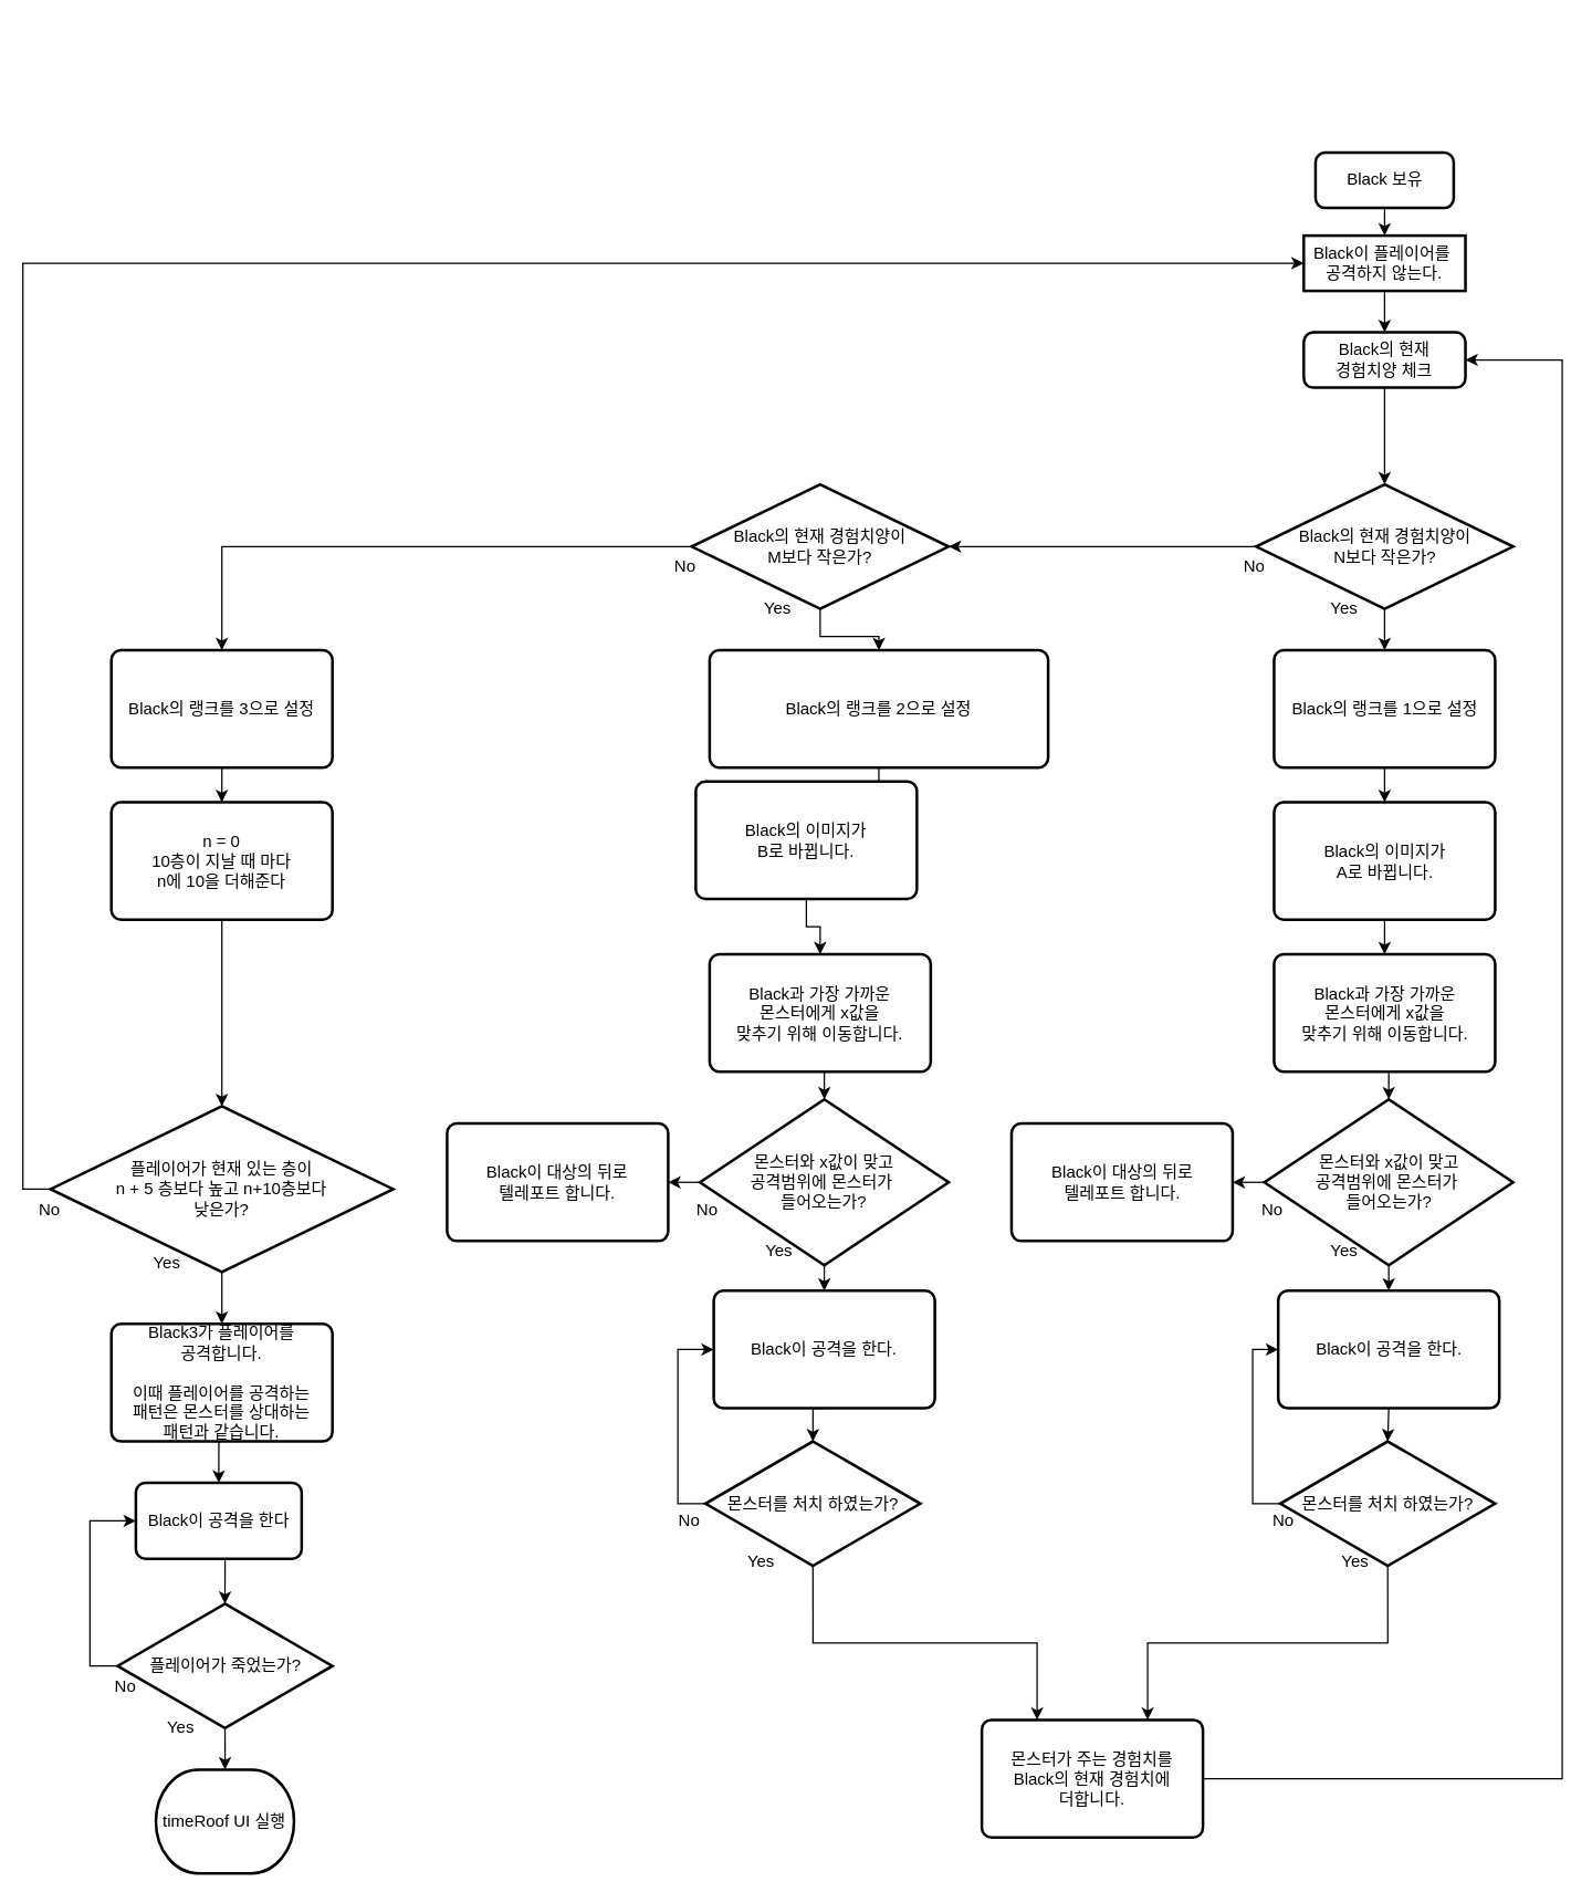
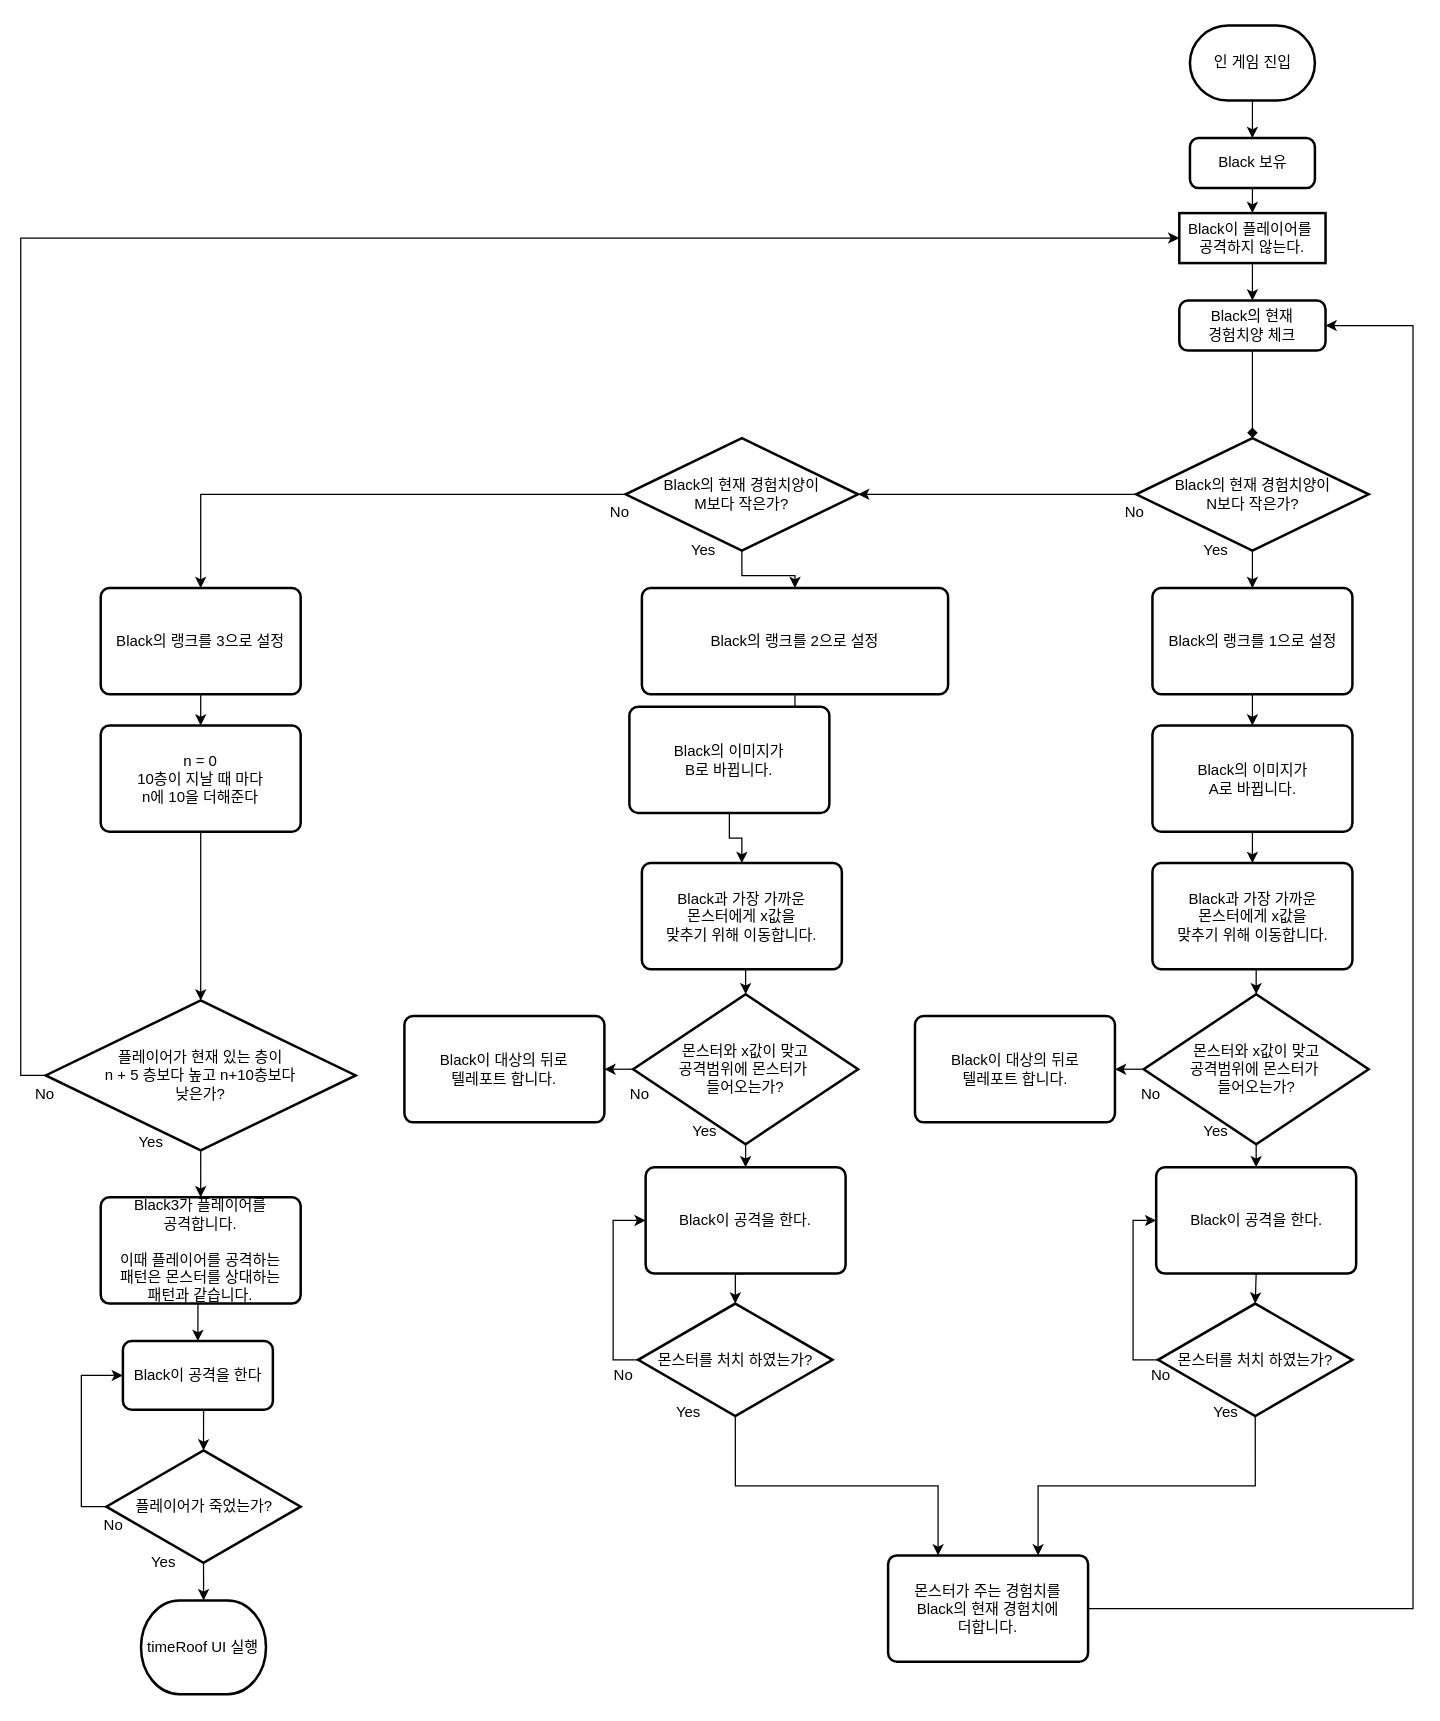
+ <mxCell id="3" value="인 게임 진입" style="strokeWidth=2;html=1;shape=mxgraph.flowchart.terminator;whiteSpace=wrap;" vertex="1" parent="1"><mxGeometry x="951.5" y="20" width="100" height="60" as="geometry" /></mxCell>
+ <mxCell id="2" style="edgeStyle=orthogonalEdgeStyle;rounded=0;orthogonalLoop=1;jettySize=auto;html=1;exitX=0.5;exitY=1;exitDx=0;exitDy=0;exitPerimeter=0;entryX=0.5;entryY=0;entryDx=0;entryDy=0;" edge="1" parent="1" source="3" target="5"><mxGeometry relative="1" as="geometry" /></mxCell>
- <mxCell id="64" style="edgeStyle=orthogonalEdgeStyle;rounded=0;orthogonalLoop=1;jettySize=auto;html=1;exitX=0.5;exitY=1;exitDx=0;exitDy=0;entryX=0.5;entryY=0;entryDx=0;entryDy=0;entryPerimeter=0;" edge="1" parent="1" source="65" target="25"><mxGeometry relative="1" as="geometry" /></mxCell>
+ <mxCell id="64" style="edgeStyle=orthogonalEdgeStyle;rounded=0;orthogonalLoop=1;jettySize=auto;html=1;exitX=0.5;exitY=1;exitDx=0;exitDy=0;entryX=0.5;entryY=0;entryDx=0;entryDy=0;entryPerimeter=0;endArrow=diamond;" edge="1" parent="1" source="65" target="25"><mxGeometry relative="1" as="geometry" /></mxCell>
